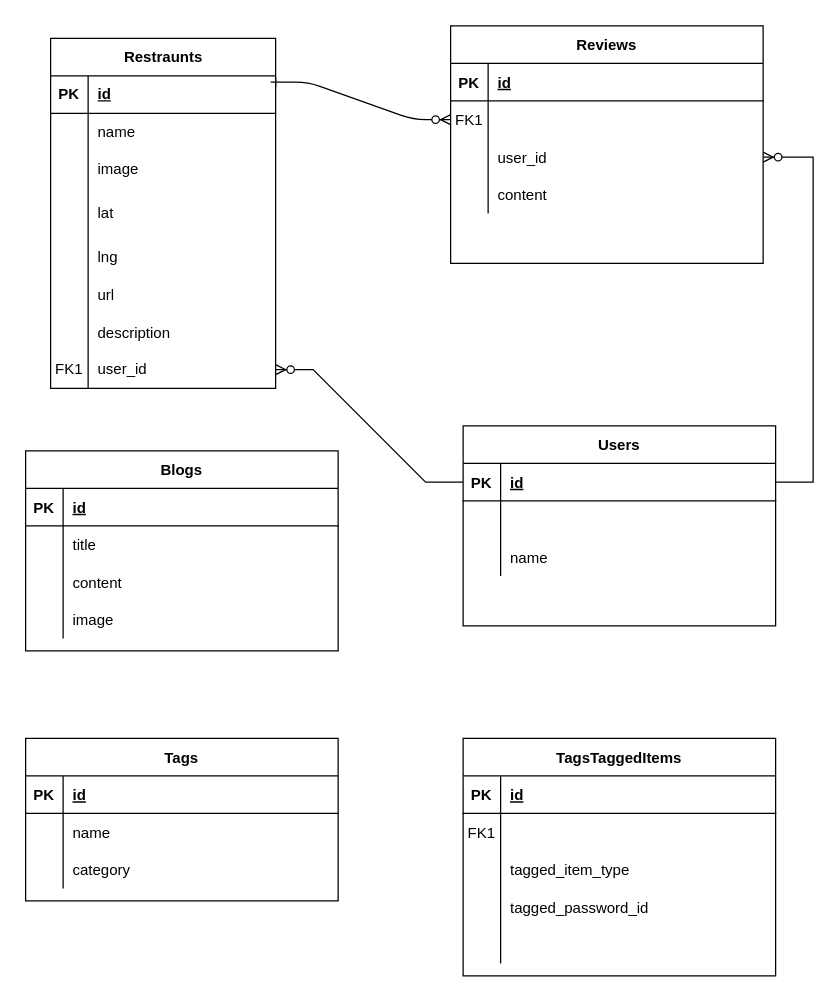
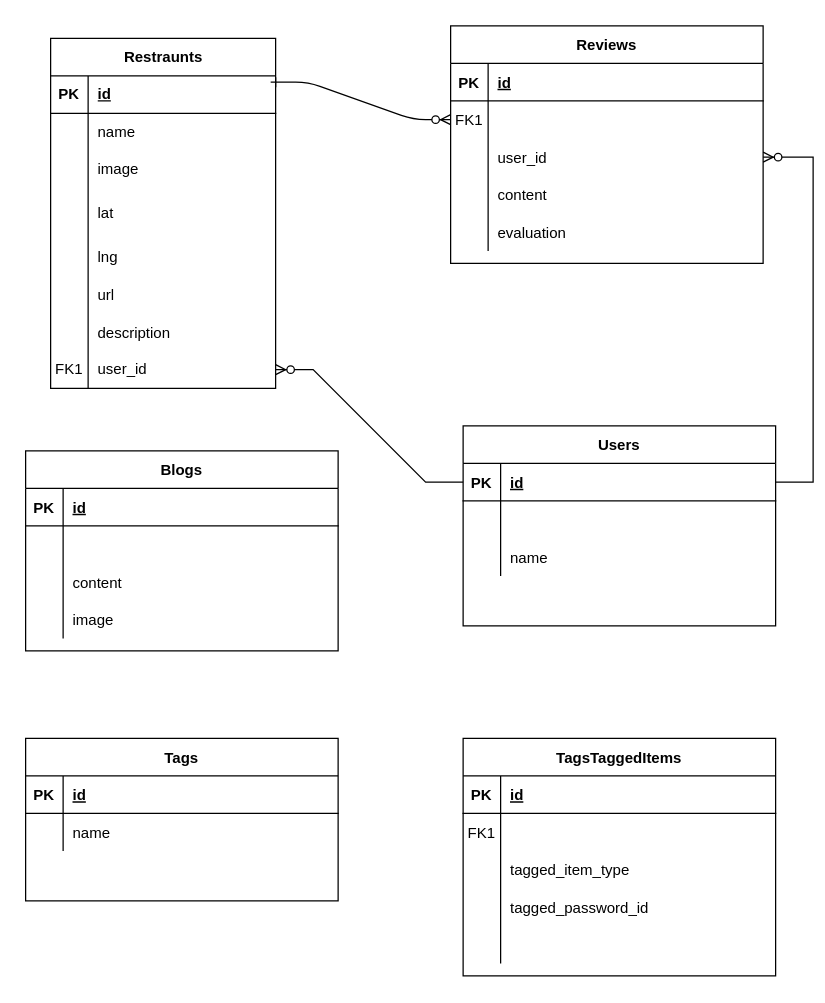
+ <mxCell id="16" value="evaluation" style="shape=partialRectangle;overflow=hidden;connectable=0;fillColor=none;top=0;left=0;bottom=0;right=0;align=left;spacingLeft=6;" parent="14" vertex="1"><mxGeometry x="30" width="220" height="30" as="geometry"><mxRectangle width="220" height="30" as="alternateBounds" /></mxGeometry></mxCell>
- <mxCell id="34" value="title" style="shape=partialRectangle;overflow=hidden;connectable=0;fillColor=none;top=0;left=0;bottom=0;right=0;align=left;spacingLeft=6;" parent="32" vertex="1"><mxGeometry x="30" width="220" height="30" as="geometry"><mxRectangle width="220" height="30" as="alternateBounds" /></mxGeometry></mxCell>
- <mxCell id="77" value="category" style="shape=partialRectangle;overflow=hidden;connectable=0;fillColor=none;top=0;left=0;bottom=0;right=0;align=left;spacingLeft=6;" vertex="1" parent="75"><mxGeometry x="30" width="220" height="30" as="geometry"><mxRectangle width="220" height="30" as="alternateBounds" /></mxGeometry></mxCell>
